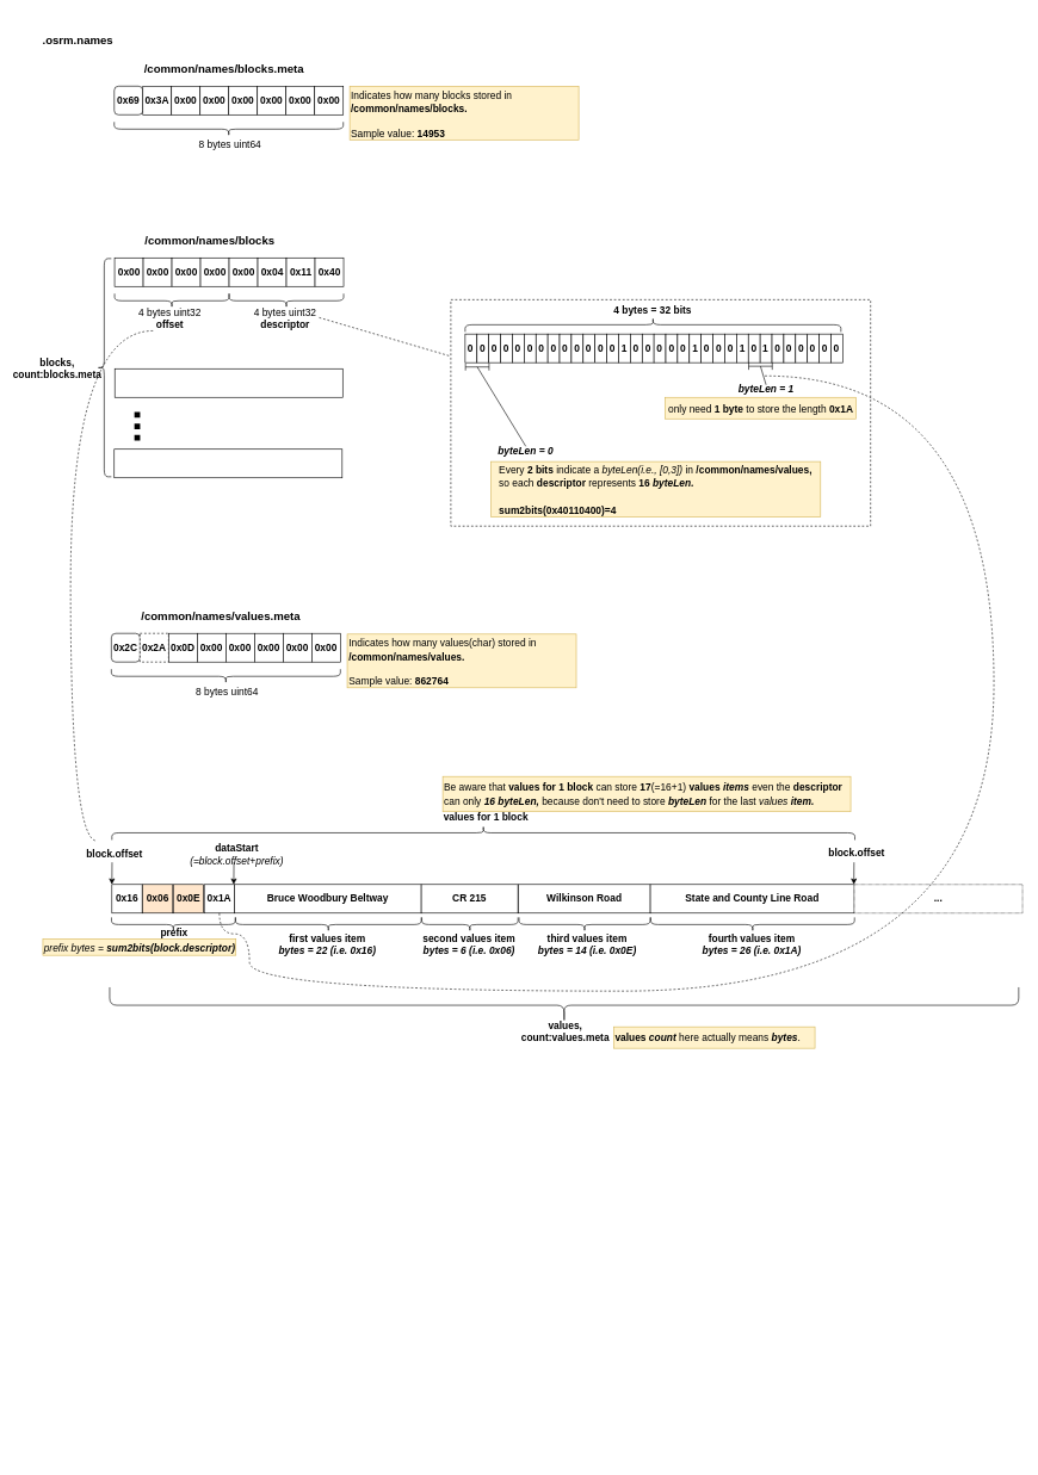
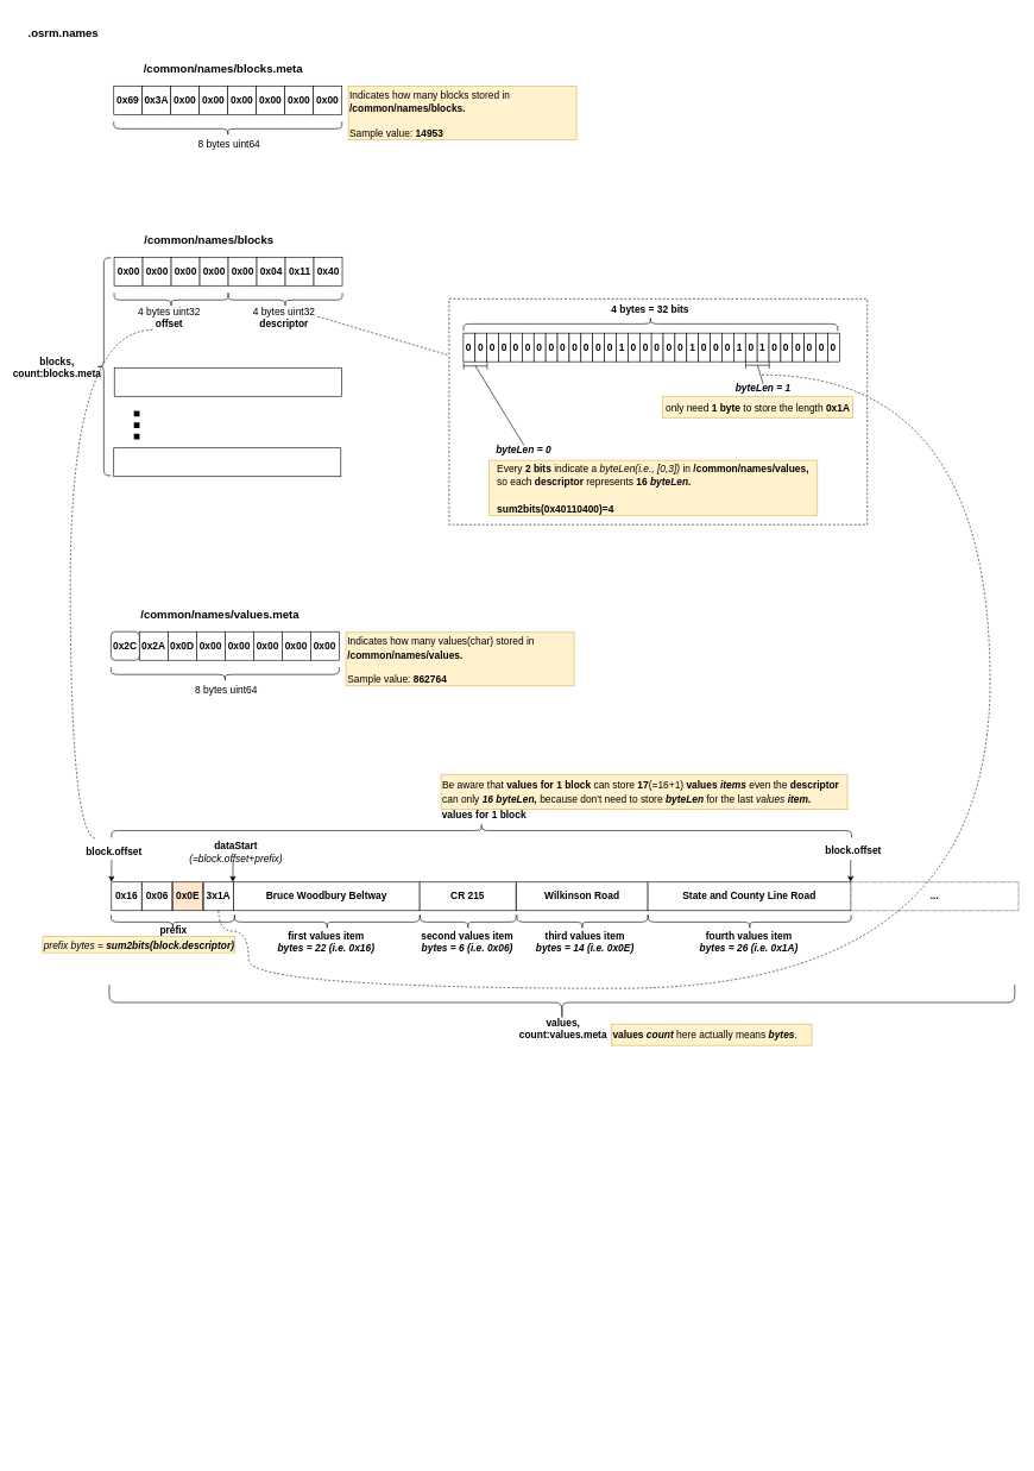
- <mxCell id="12" value=".osrm.names" style="text;html=1;strokeColor=none;fillColor=none;align=left;verticalAlign=middle;whiteSpace=wrap;rounded=0;fontSize=16;fontStyle=1" parent="1" vertex="1"><mxGeometry x="57" y="45" width="245" height="20" as="geometry" /></mxCell>
+ <mxCell id="12" value=".osrm.names" style="text;html=1;strokeColor=none;fillColor=none;align=left;verticalAlign=middle;whiteSpace=wrap;rounded=0;fontSize=16;fontStyle=1" parent="1" vertex="1"><mxGeometry x="37" y="35" width="245" height="20" as="geometry" /></mxCell>
- <mxCell id="2" value="0x69" style="whiteSpace=wrap;html=1;fontStyle=1;fontSize=14;rounded=1;" parent="1" vertex="1"><mxGeometry x="159" y="120" width="40" height="40" as="geometry" /></mxCell>
+ <mxCell id="2" value="0x69" style="rounded=0;whiteSpace=wrap;html=1;fontStyle=1;fontSize=14;" parent="1" vertex="1"><mxGeometry x="159" y="120" width="40" height="40" as="geometry" /></mxCell>
- <mxCell id="16" value="0x2A" style="rounded=0;whiteSpace=wrap;html=1;fontStyle=1;fontSize=14;dashed=1;" vertex="1" parent="1"><mxGeometry x="195" y="885" width="40" height="40" as="geometry" /></mxCell>
+ <mxCell id="16" value="0x2A" style="rounded=0;whiteSpace=wrap;html=1;fontStyle=1;fontSize=14;" vertex="1" parent="1"><mxGeometry x="195" y="885" width="40" height="40" as="geometry" /></mxCell>
- <mxCell id="92" value="0x06" style="rounded=0;whiteSpace=wrap;html=1;fontStyle=1;fontSize=14;fillColor=#ffe6cc;" vertex="1" parent="1"><mxGeometry x="198.5" y="1236" width="42.25" height="40" as="geometry" /></mxCell>
+ <mxCell id="92" value="0x06" style="rounded=0;whiteSpace=wrap;html=1;fontStyle=1;fontSize=14;" vertex="1" parent="1"><mxGeometry x="198.5" y="1236" width="42.25" height="40" as="geometry" /></mxCell>
- <mxCell id="94" value="0x1A" style="rounded=0;whiteSpace=wrap;html=1;fontStyle=1;fontSize=14;" vertex="1" parent="1"><mxGeometry x="284.79" y="1236" width="42.25" height="40" as="geometry" /></mxCell>
+ <mxCell id="94" value="3x1A" style="rounded=0;whiteSpace=wrap;html=1;fontStyle=1;fontSize=14;" vertex="1" parent="1"><mxGeometry x="284.79" y="1236" width="42.25" height="40" as="geometry" /></mxCell>
